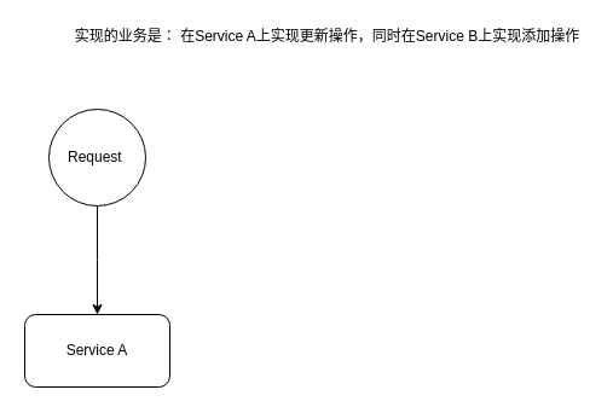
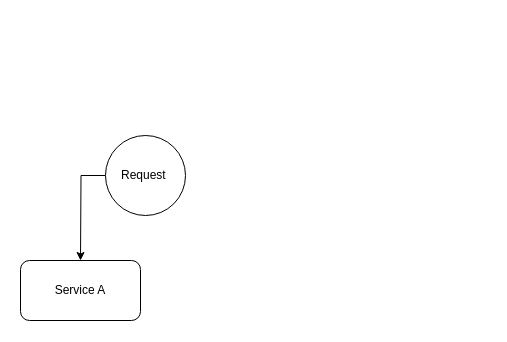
- <mxCell id="5" value="实现的业务是： 在Service A上实现更新操作，同时在Service B上实现添加操作" style="text;html=1;align=center;verticalAlign=middle;resizable=0;points=[];autosize=1;strokeColor=none;fillColor=none;" vertex="1" parent="1"><mxGeometry x="55" y="20" width="430" height="20" as="geometry" /></mxCell>
- <mxCell id="3" value="Request&amp;nbsp;" style="ellipse;whiteSpace=wrap;html=1;aspect=fixed;" vertex="1" parent="1"><mxGeometry x="40" y="90" width="80" height="80" as="geometry" /></mxCell>
+ <mxCell id="3" value="Request&amp;nbsp;" style="ellipse;whiteSpace=wrap;html=1;aspect=fixed;" vertex="1" parent="1"><mxGeometry x="105" y="135" width="80" height="80" as="geometry" /></mxCell>
